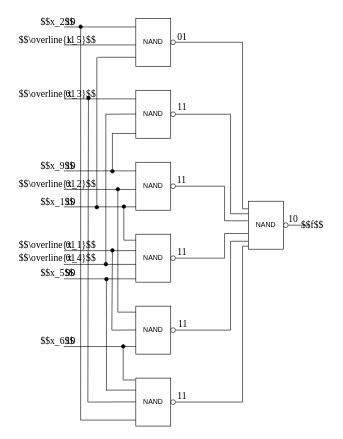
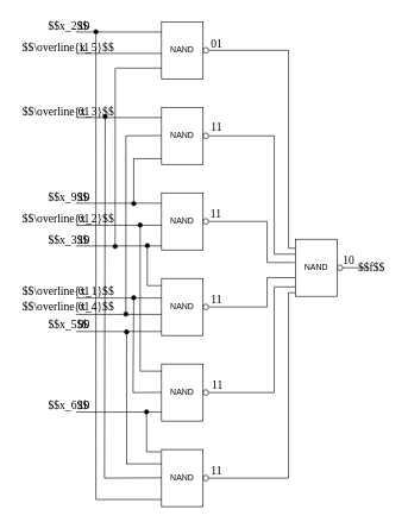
- <mxCell id="9" value="&lt;div style=&quot;font-size: 16px;&quot;&gt;$$x_1$$&lt;/div&gt;" style="text;html=1;align=center;verticalAlign=middle;resizable=0;points=[];autosize=1;strokeColor=none;fillColor=none;fontFamily=Times New Roman;fontSize=16;" vertex="1" parent="1"><mxGeometry x="55" y="320" width="80" height="30" as="geometry" /></mxCell>
+ <mxCell id="9" value="&lt;div style=&quot;font-size: 16px;&quot;&gt;$$x_3$$&lt;/div&gt;" style="text;html=1;align=center;verticalAlign=middle;resizable=0;points=[];autosize=1;strokeColor=none;fillColor=none;fontFamily=Times New Roman;fontSize=16;" vertex="1" parent="1"><mxGeometry x="55" y="320" width="80" height="30" as="geometry" /></mxCell>
